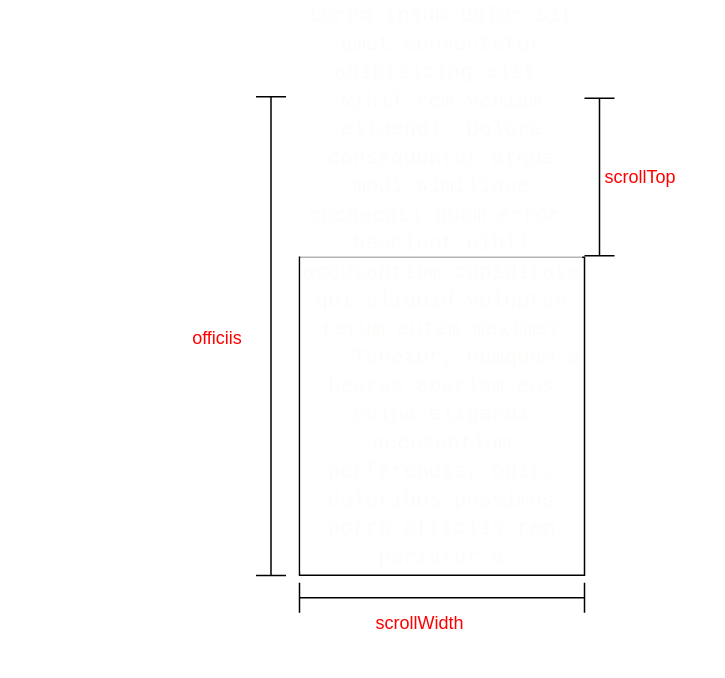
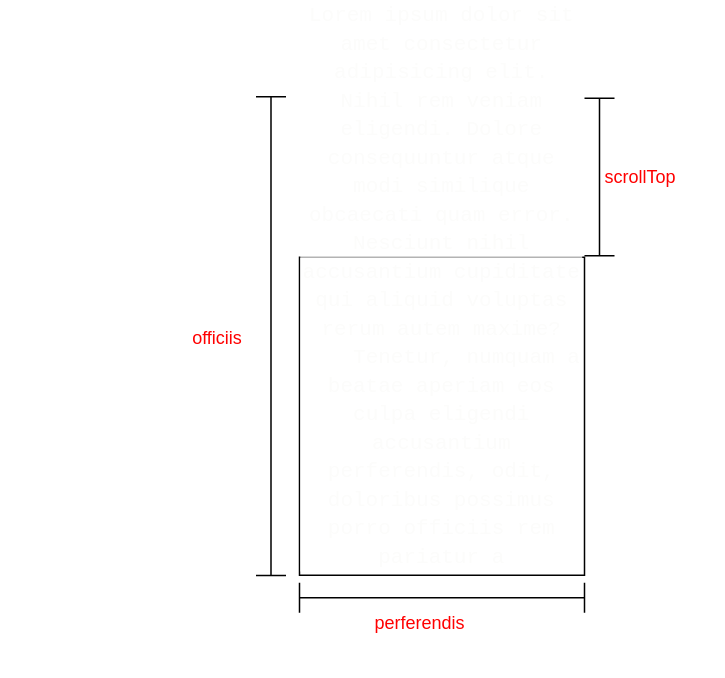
- <mxCell id="8" value="scrollWidth" style="text;html=1;align=center;verticalAlign=middle;resizable=0;points=[];autosize=1;strokeColor=none;fillColor=none;fontColor=#FF0000;" vertex="1" parent="1"><mxGeometry x="239" y="355" width="80" height="30" as="geometry" /></mxCell>
+ <mxCell id="8" value="perferendis" style="text;html=1;align=center;verticalAlign=middle;resizable=0;points=[];autosize=1;strokeColor=none;fillColor=none;fontColor=#FF0000;" vertex="1" parent="1"><mxGeometry x="239" y="355" width="80" height="30" as="geometry" /></mxCell>
